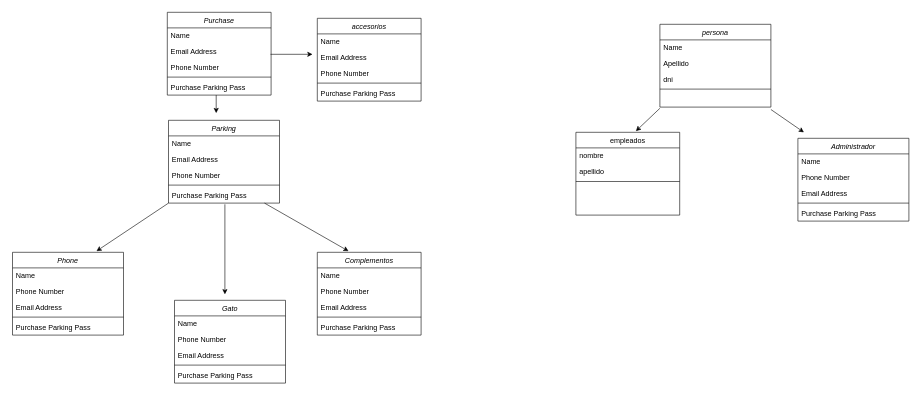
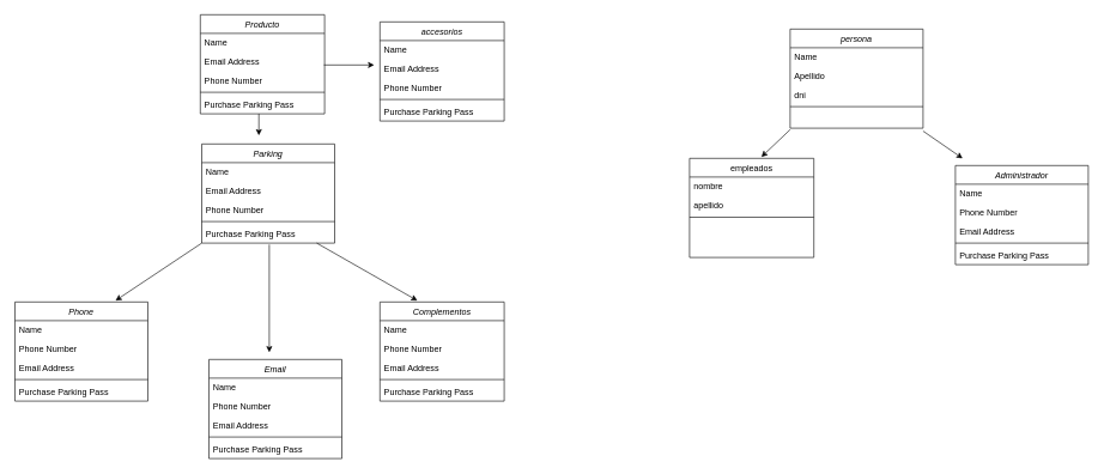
- <mxCell id="38" value="Purchase&#10;" style="swimlane;fontStyle=2;align=center;verticalAlign=top;childLayout=stackLayout;horizontal=1;startSize=26;horizontalStack=0;resizeParent=1;resizeLast=0;collapsible=1;marginBottom=0;rounded=0;shadow=0;strokeWidth=1;" parent="1" vertex="1"><mxGeometry x="278" width="173" height="138" as="geometry" y="20"><mxRectangle x="230" y="140" width="160" height="26" as="alternateBounds" /></mxGeometry></mxCell>
+ <mxCell id="38" value="Producto&#10;" style="swimlane;fontStyle=2;align=center;verticalAlign=top;childLayout=stackLayout;horizontal=1;startSize=26;horizontalStack=0;resizeParent=1;resizeLast=0;collapsible=1;marginBottom=0;rounded=0;shadow=0;strokeWidth=1;" parent="1" vertex="1"><mxGeometry x="278" width="173" height="138" as="geometry" y="20"><mxRectangle x="230" y="140" width="160" height="26" as="alternateBounds" /></mxGeometry></mxCell>
- <mxCell id="32" value="Gato" style="swimlane;fontStyle=2;align=center;verticalAlign=top;childLayout=stackLayout;horizontal=1;startSize=26;horizontalStack=0;resizeParent=1;resizeLast=0;collapsible=1;marginBottom=0;rounded=0;shadow=0;strokeWidth=1;" parent="1" vertex="1"><mxGeometry x="290" y="500" width="185" height="138" as="geometry"><mxRectangle x="230" y="140" width="160" height="26" as="alternateBounds" /></mxGeometry></mxCell>
+ <mxCell id="32" value="Email" style="swimlane;fontStyle=2;align=center;verticalAlign=top;childLayout=stackLayout;horizontal=1;startSize=26;horizontalStack=0;resizeParent=1;resizeLast=0;collapsible=1;marginBottom=0;rounded=0;shadow=0;strokeWidth=1;" parent="1" vertex="1"><mxGeometry x="290" y="500" width="185" height="138" as="geometry"><mxRectangle x="230" y="140" width="160" height="26" as="alternateBounds" /></mxGeometry></mxCell>
